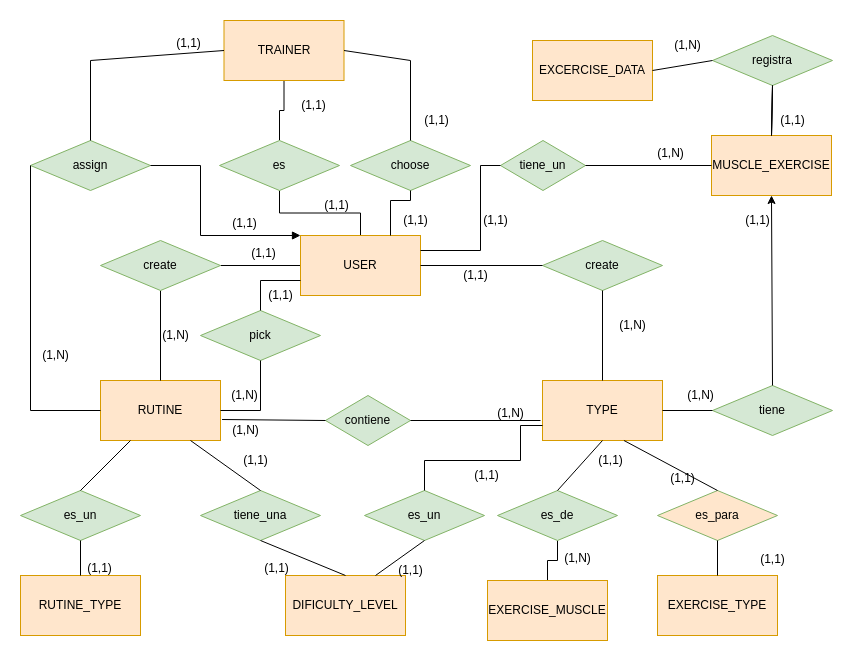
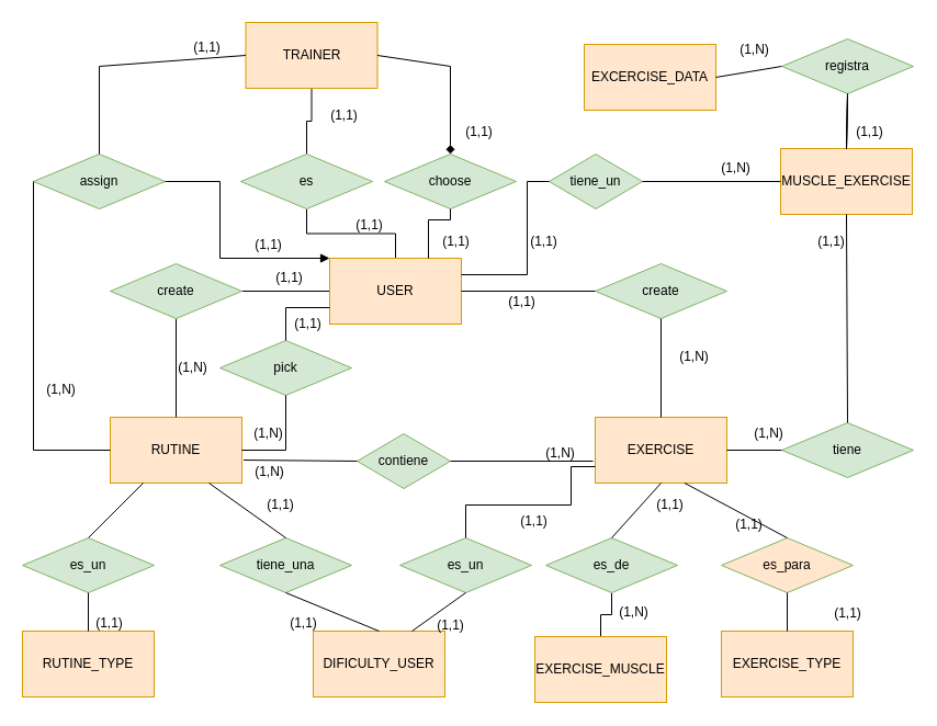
- <mxCell id="59" value="" style="endArrow=none;html=1;rounded=0;entryX=0.5;entryY=0;entryDx=0;entryDy=0;exitX=1;exitY=0.5;exitDx=0;exitDy=0;" parent="1" source="20" target="55" edge="1"><mxGeometry width="50" height="50" relative="1" as="geometry"><mxPoint x="337.5" y="245" as="sourcePoint" /><mxPoint x="487.5" y="95" as="targetPoint" /><Array as="points"><mxPoint x="410" y="60" /></Array></mxGeometry></mxCell>
+ <mxCell id="59" value="" style="endArrow=diamond;html=1;rounded=0;entryX=0.5;entryY=0;entryDx=0;entryDy=0;exitX=1;exitY=0.5;exitDx=0;exitDy=0;" parent="1" source="20" target="55" edge="1"><mxGeometry width="50" height="50" relative="1" as="geometry"><mxPoint x="337.5" y="245" as="sourcePoint" /><mxPoint x="487.5" y="95" as="targetPoint" /><Array as="points"><mxPoint x="410" y="60" /></Array></mxGeometry></mxCell>
- <mxCell id="39" value="" style="endArrow=classic;html=1;rounded=0;entryX=0.5;entryY=1;entryDx=0;entryDy=0;exitX=0.5;exitY=0;exitDx=0;exitDy=0;" parent="1" source="38" target="17" edge="1"><mxGeometry width="50" height="50" relative="1" as="geometry"><mxPoint x="167" y="395" as="sourcePoint" /><mxPoint x="217" y="345" as="targetPoint" /></mxGeometry></mxCell>
+ <mxCell id="39" value="" style="endArrow=none;html=1;rounded=0;entryX=0.5;entryY=1;entryDx=0;entryDy=0;exitX=0.5;exitY=0;exitDx=0;exitDy=0;" parent="1" source="38" target="17" edge="1"><mxGeometry width="50" height="50" relative="1" as="geometry"><mxPoint x="167" y="395" as="sourcePoint" /><mxPoint x="217" y="345" as="targetPoint" /></mxGeometry></mxCell>
- <mxCell id="9" value="TYPE" style="rounded=0;whiteSpace=wrap;html=1;fillColor=#ffe6cc;strokeColor=#d79b00;" parent="1" vertex="1"><mxGeometry x="542" y="380" width="120" height="60" as="geometry" /></mxCell>
+ <mxCell id="9" value="EXERCISE" style="rounded=0;whiteSpace=wrap;html=1;fillColor=#ffe6cc;strokeColor=#d79b00;" parent="1" vertex="1"><mxGeometry x="542" y="380" width="120" height="60" as="geometry" /></mxCell>
- <mxCell id="6" value="DIFICULTY_LEVEL" style="rounded=0;whiteSpace=wrap;html=1;fillColor=#ffe6cc;strokeColor=#d79b00;" parent="1" vertex="1"><mxGeometry x="285" y="575" width="120" height="60" as="geometry" /></mxCell>
+ <mxCell id="6" value="DIFICULTY_USER" style="rounded=0;whiteSpace=wrap;html=1;fillColor=#ffe6cc;strokeColor=#d79b00;" parent="1" vertex="1"><mxGeometry x="285" y="575" width="120" height="60" as="geometry" /></mxCell>
